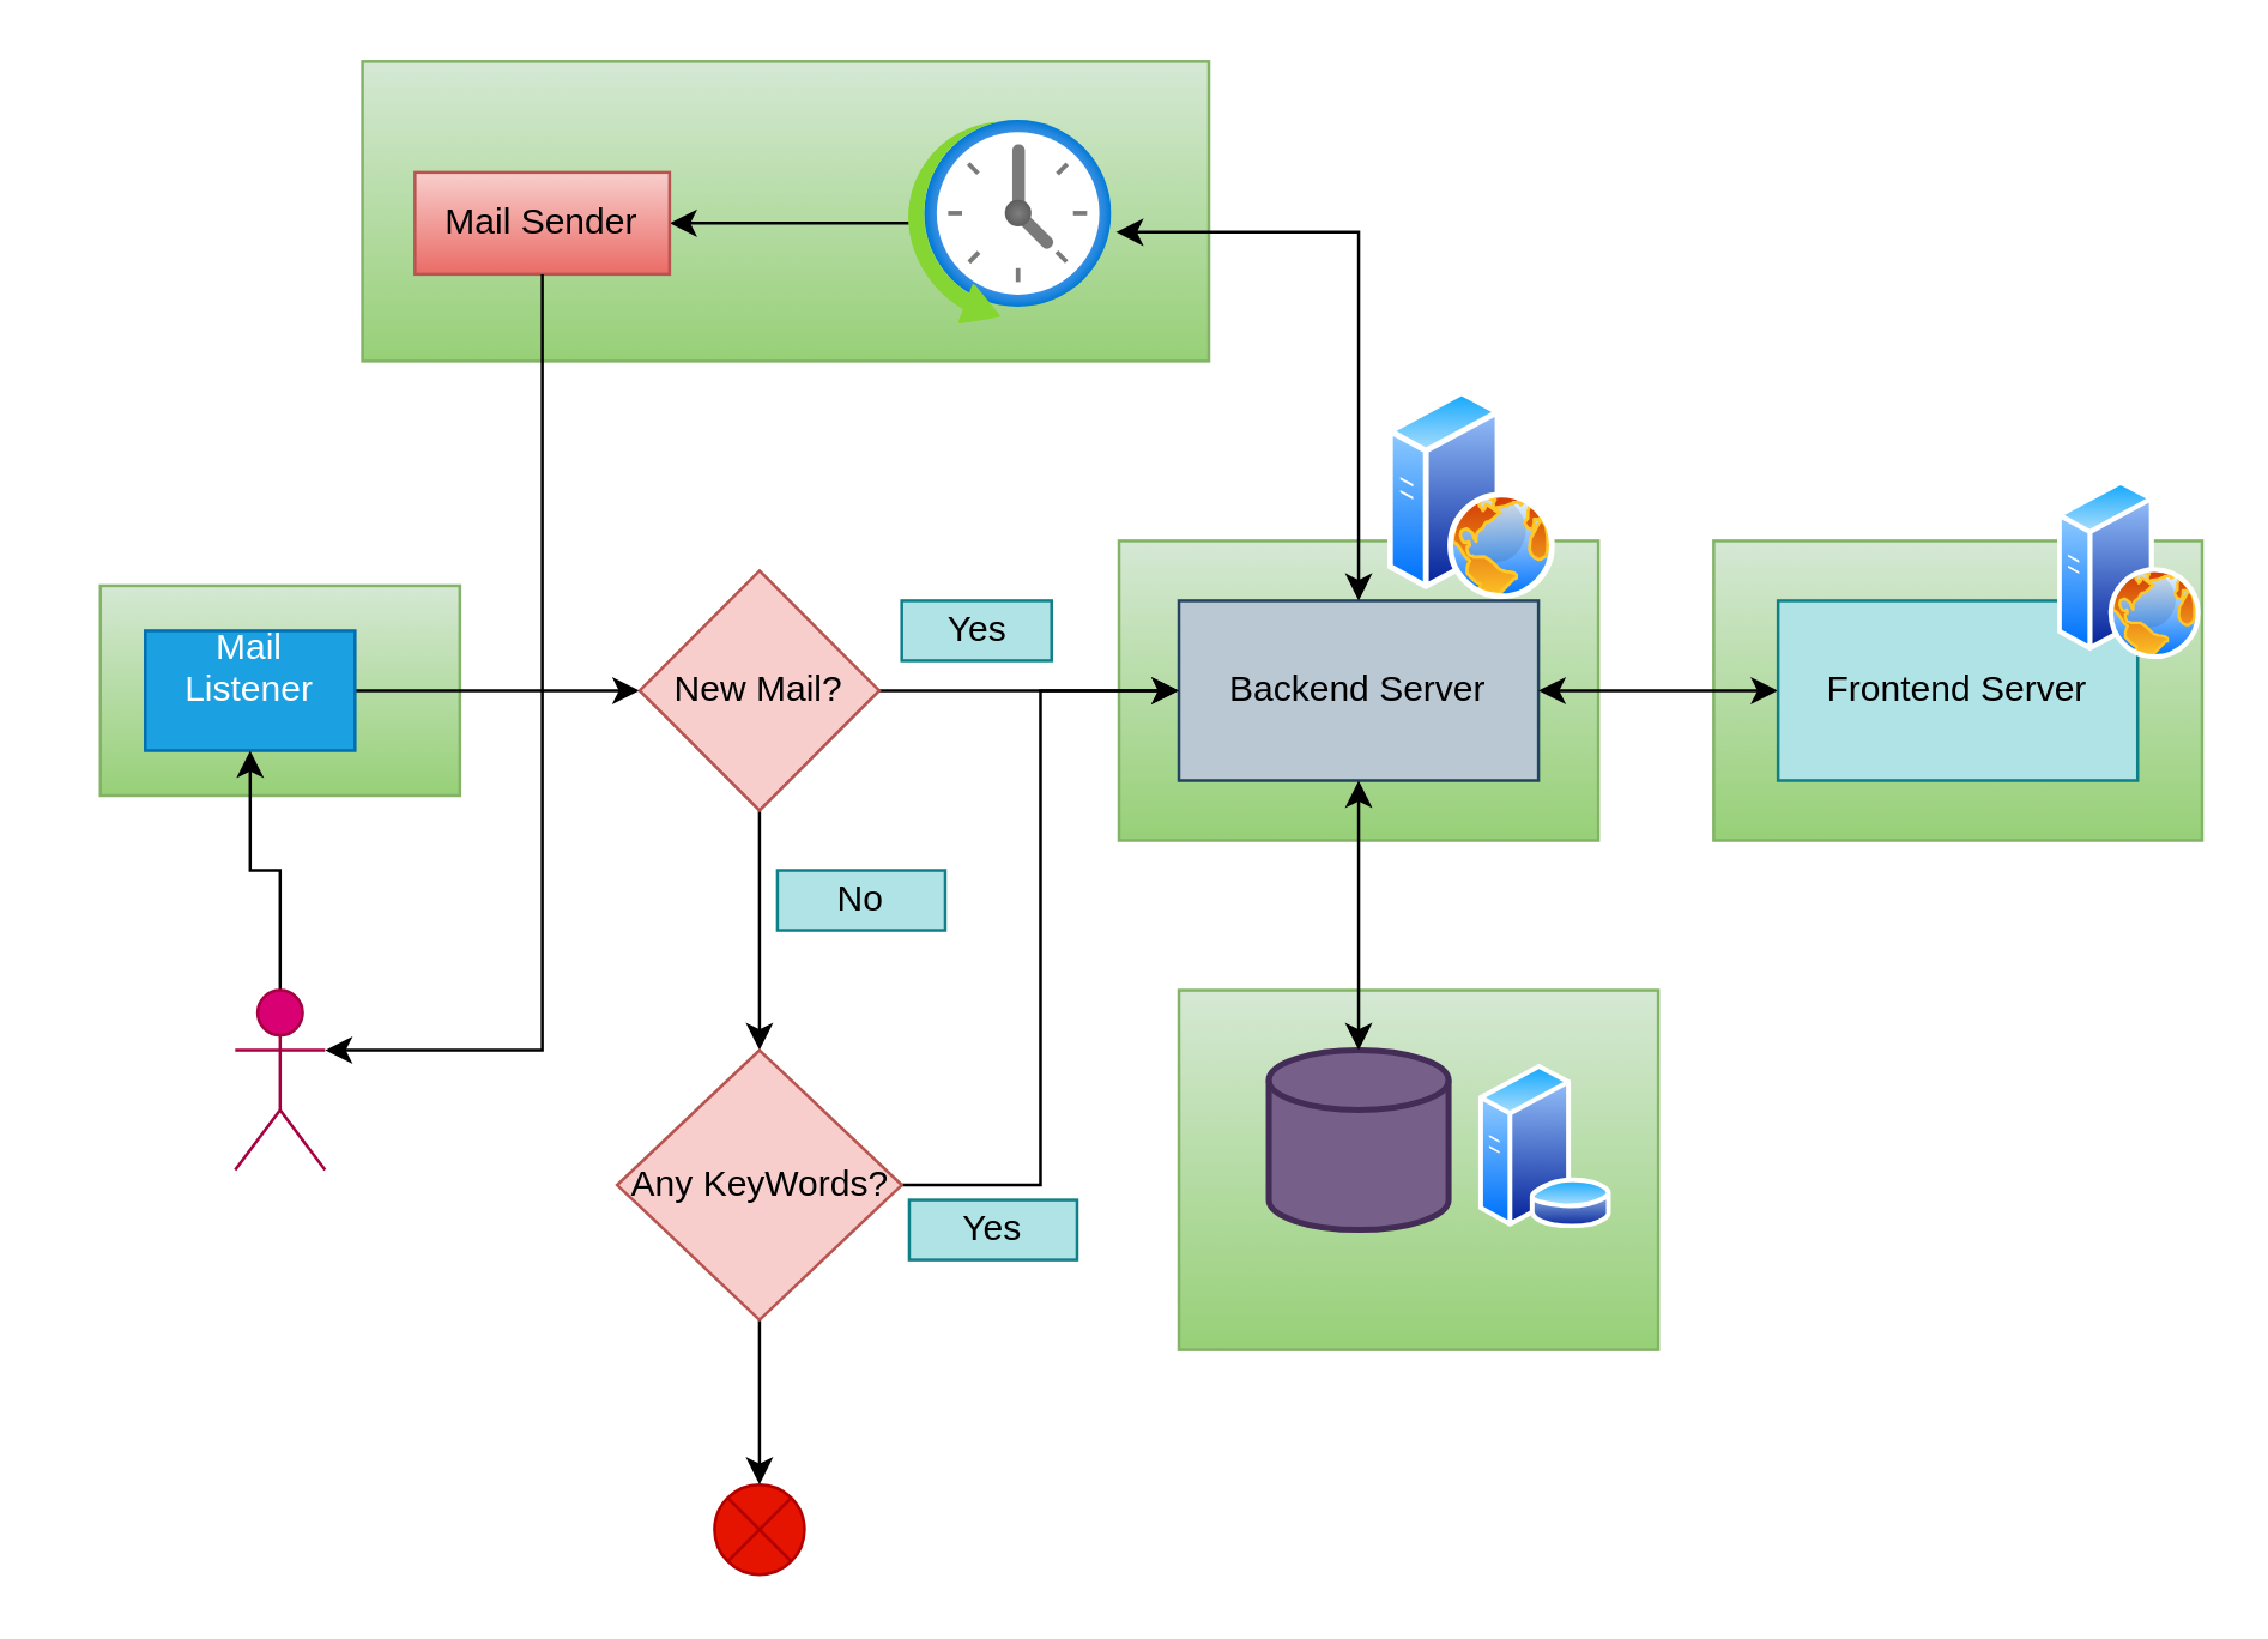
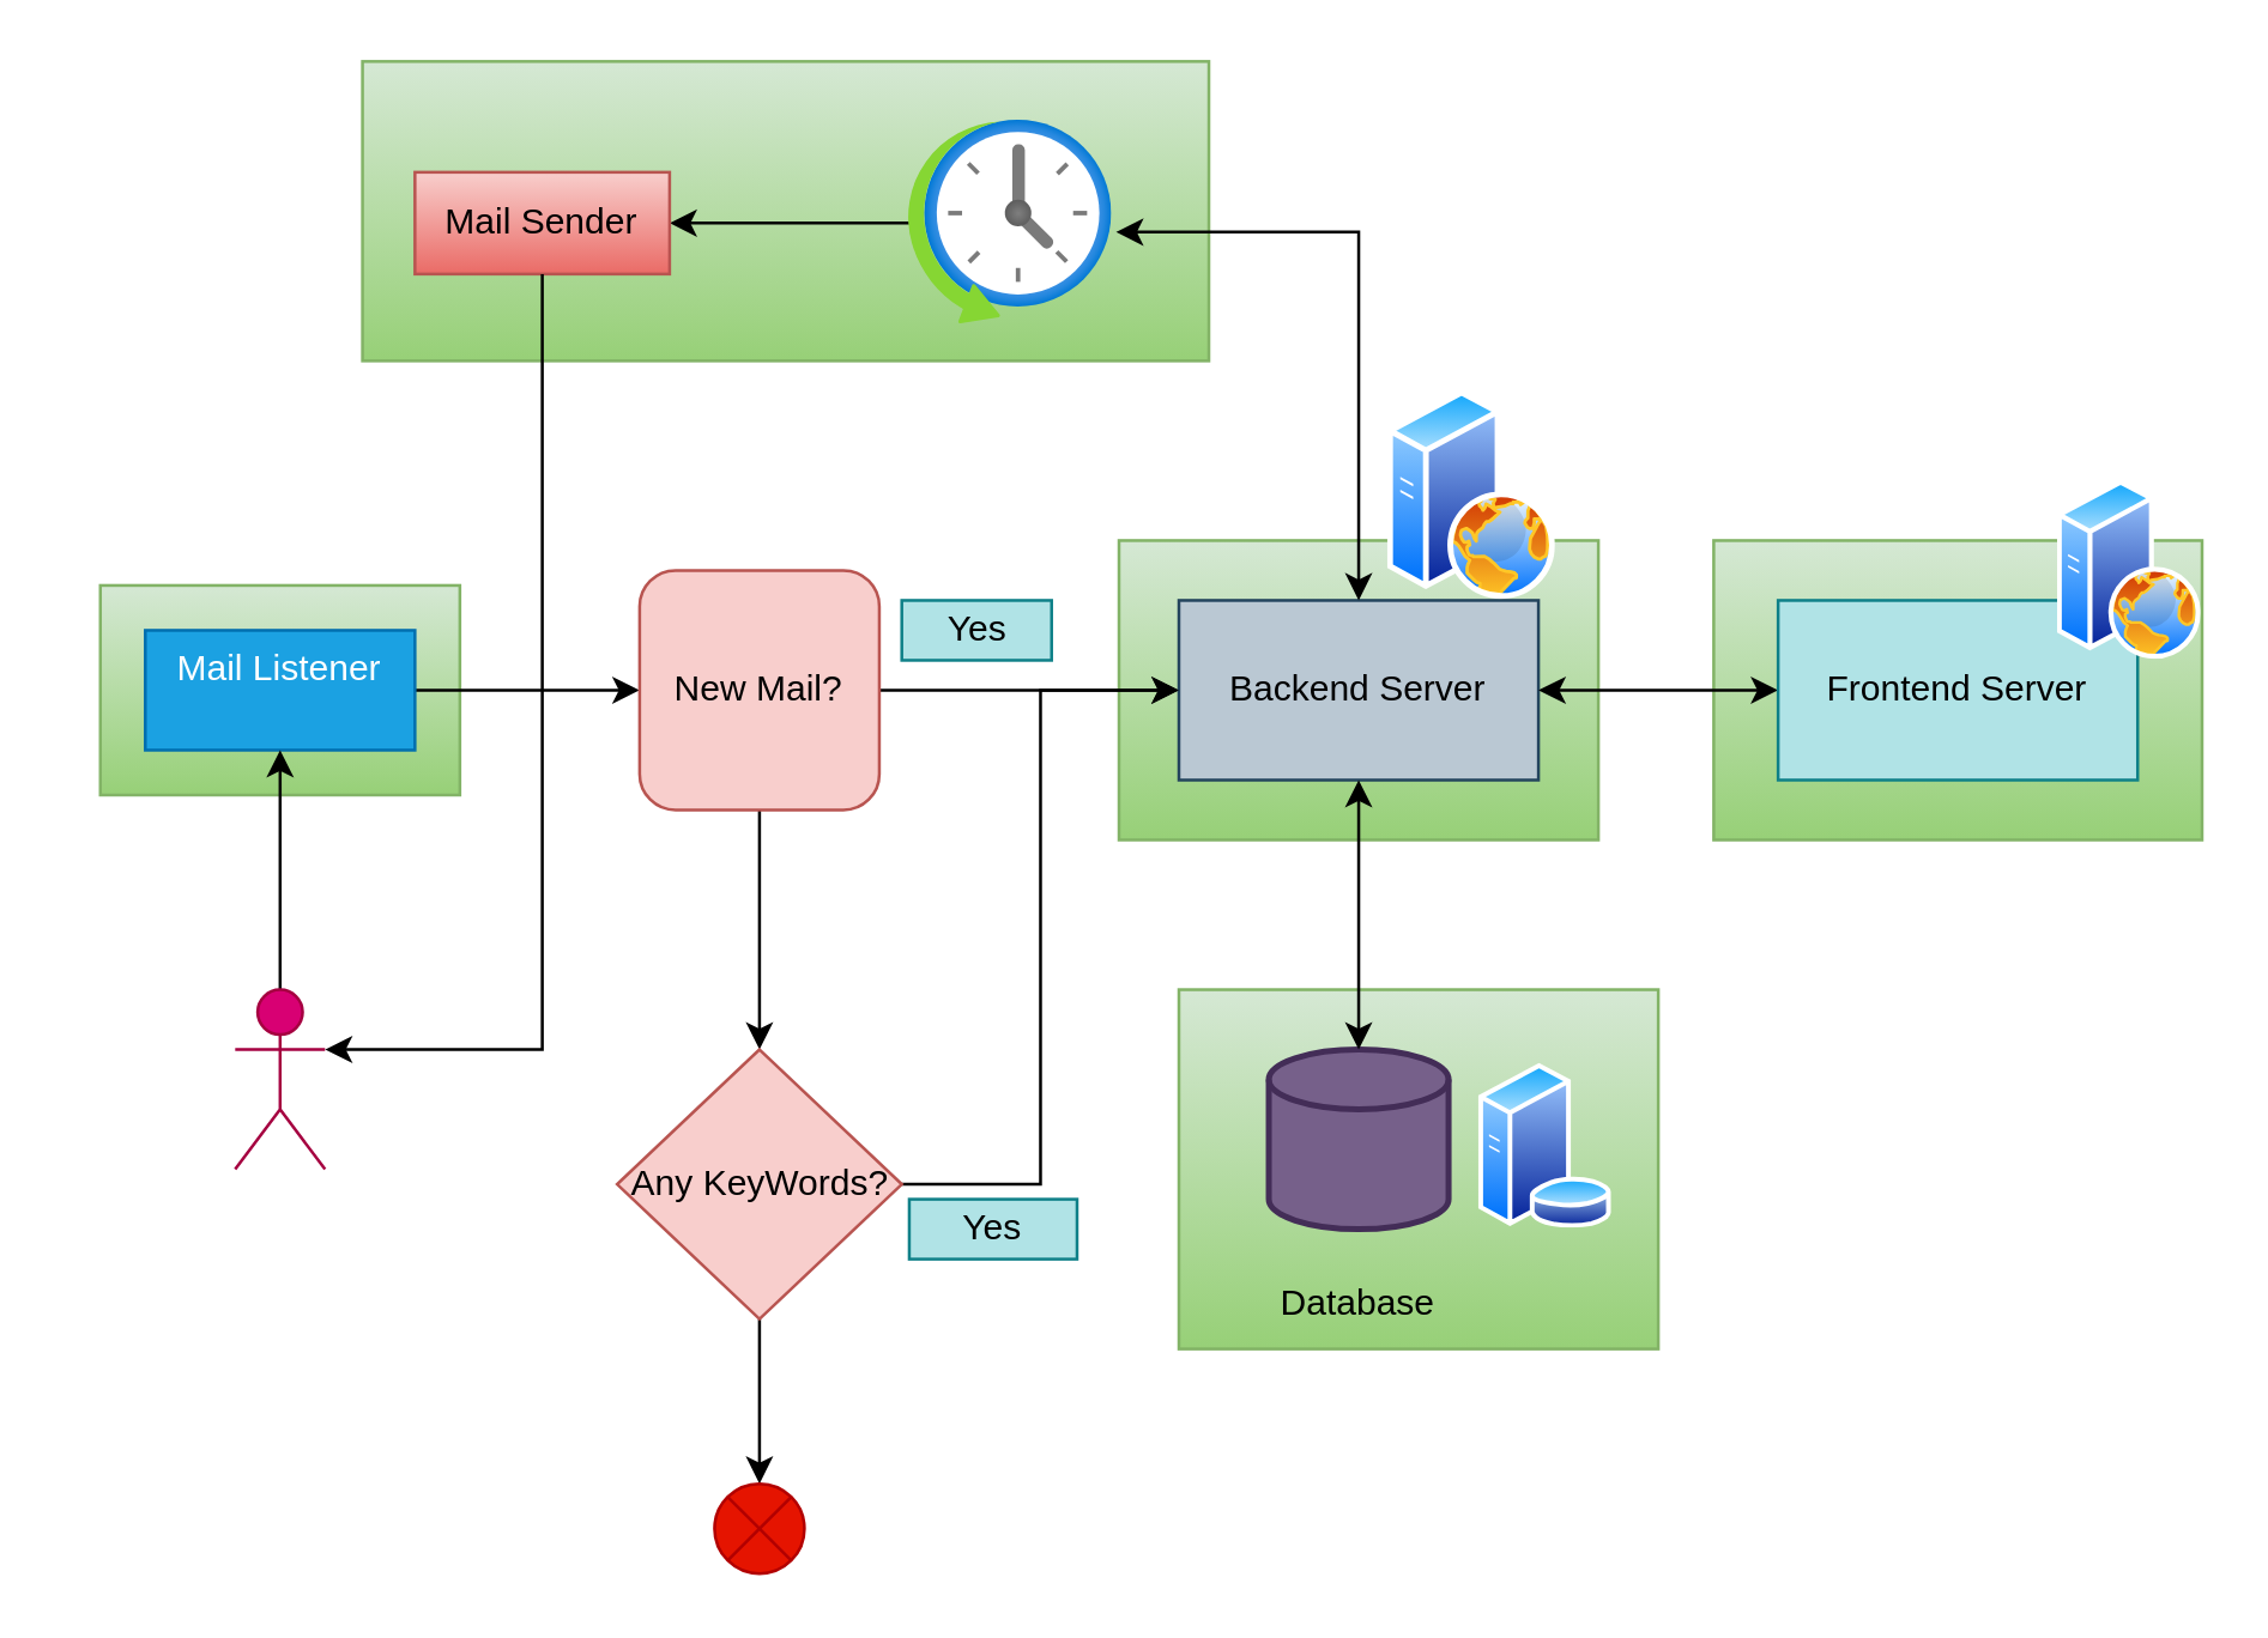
- <mxCell id="8" value="Mail Listener&lt;div&gt;&lt;br&gt;&lt;/div&gt;" style="rounded=0;whiteSpace=wrap;html=1;fillColor=#1ba1e2;fontColor=#ffffff;strokeColor=#006EAF;" vertex="1" parent="1"><mxGeometry x="35" y="210" width="70" height="40" as="geometry" /></mxCell>
+ <mxCell id="8" value="Mail Listener&lt;div&gt;&lt;br&gt;&lt;/div&gt;" style="rounded=0;whiteSpace=wrap;html=1;fillColor=#1ba1e2;fontColor=#ffffff;strokeColor=#006EAF;" vertex="1" parent="1"><mxGeometry x="35" y="210" width="90" height="40" as="geometry" /></mxCell>
- <mxCell id="13" value="New Mail?" style="rhombus;whiteSpace=wrap;html=1;fillColor=#f8cecc;strokeColor=#b85450;" vertex="1" parent="1"><mxGeometry x="200" y="190" width="80" height="80" as="geometry" /></mxCell>
+ <mxCell id="13" value="New Mail?" style="whiteSpace=wrap;html=1;fillColor=#f8cecc;strokeColor=#b85450;rounded=1;" vertex="1" parent="1"><mxGeometry x="200" y="190" width="80" height="80" as="geometry" /></mxCell>
- <mxCell id="20" value="No" style="text;html=1;align=center;verticalAlign=middle;whiteSpace=wrap;rounded=0;fillColor=#b0e3e6;strokeColor=#0e8088;" vertex="1" parent="1"><mxGeometry x="246" y="290" width="56" height="20" as="geometry" /></mxCell>
+ <mxCell id="17" value="Database" style="text;html=1;align=center;verticalAlign=middle;whiteSpace=wrap;rounded=0;" vertex="1" parent="1"><mxGeometry x="410" y="420" width="60" height="30" as="geometry" /></mxCell>
